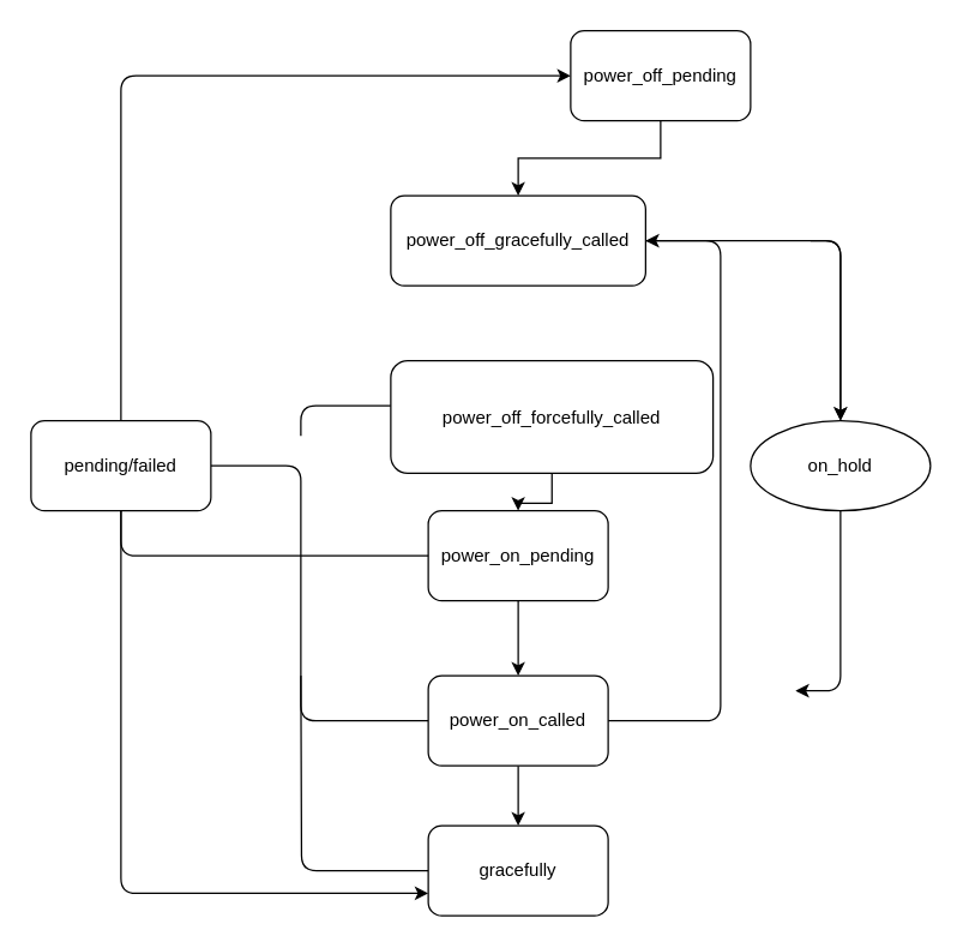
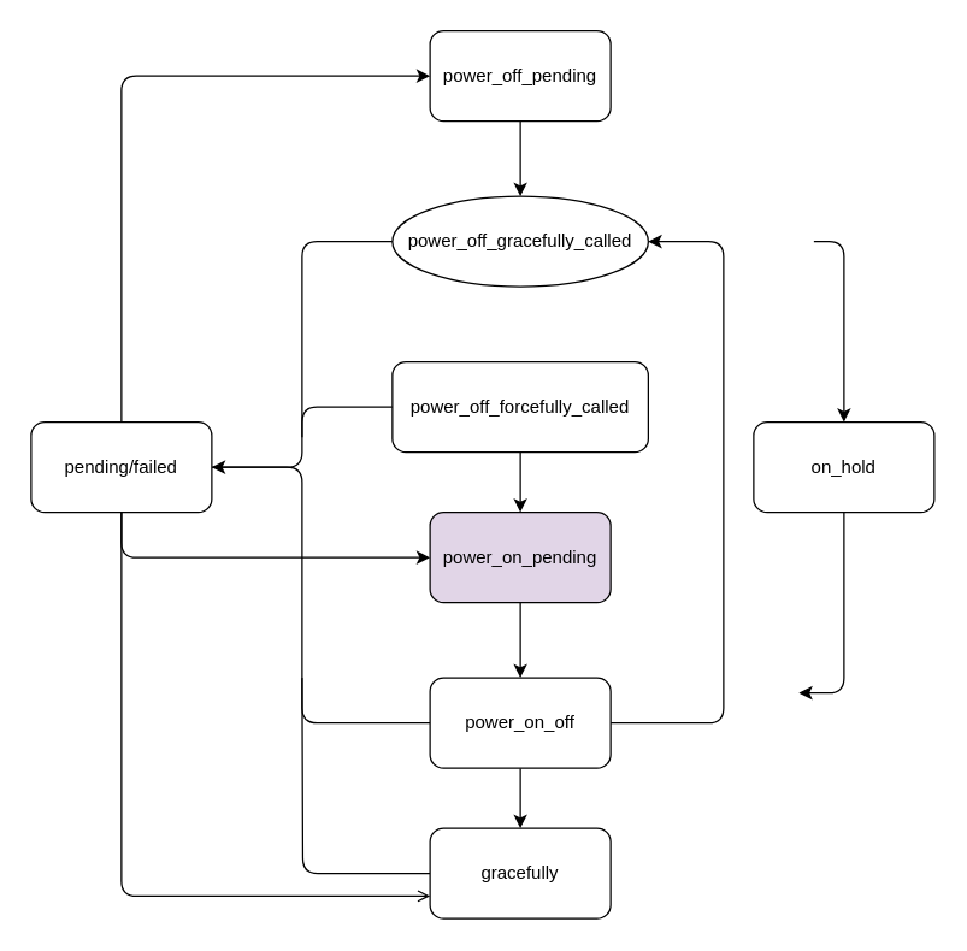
- <mxCell id="9" value="power_off_pending" style="rounded=1;whiteSpace=wrap;html=1;" parent="1" vertex="1"><mxGeometry x="380" y="20" width="120" height="60" as="geometry" /></mxCell>
+ <mxCell id="9" value="power_off_pending" style="rounded=1;whiteSpace=wrap;html=1;" parent="1" vertex="1"><mxGeometry x="285" y="20" width="120" height="60" as="geometry" /></mxCell>
- <mxCell id="11" value="power_off_gracefully_called" style="rounded=1;whiteSpace=wrap;html=1;" parent="1" vertex="1"><mxGeometry x="260" y="130" width="170" height="60" as="geometry" /></mxCell>
+ <mxCell id="11" value="power_off_gracefully_called" style="ellipse;whiteSpace=wrap;html=1;" parent="1" vertex="1"><mxGeometry x="260" y="130" width="170" height="60" as="geometry" /></mxCell>
- <mxCell id="10" style="edgeStyle=orthogonalEdgeStyle;orthogonalLoop=1;jettySize=auto;html=1;strokeColor=default;rounded=1;" parent="1" source="11" target="23" edge="1"><mxGeometry relative="1" as="geometry" /></mxCell>
+ <mxCell id="10" style="edgeStyle=orthogonalEdgeStyle;orthogonalLoop=1;jettySize=auto;html=1;entryX=1;entryY=0.5;entryDx=0;entryDy=0;strokeColor=default;rounded=1;" parent="1" source="11" target="20" edge="1"><mxGeometry relative="1" as="geometry" /></mxCell>
- <mxCell id="14" value="power_off_forcefully_called" style="rounded=1;whiteSpace=wrap;html=1;" parent="1" vertex="1"><mxGeometry x="260" y="240" width="215" height="75" as="geometry" /></mxCell>
+ <mxCell id="14" value="power_off_forcefully_called" style="rounded=1;whiteSpace=wrap;html=1;" parent="1" vertex="1"><mxGeometry x="260" y="240" width="170" height="60" as="geometry" /></mxCell>
- <mxCell id="23" value="on_hold" style="ellipse;whiteSpace=wrap;html=1;" parent="1" vertex="1"><mxGeometry x="500" y="280" width="120" height="60" as="geometry" /></mxCell>
+ <mxCell id="23" value="on_hold" style="rounded=1;whiteSpace=wrap;html=1;" parent="1" vertex="1"><mxGeometry x="500" y="280" width="120" height="60" as="geometry" /></mxCell>
- <mxCell id="18" style="edgeStyle=orthogonalEdgeStyle;rounded=1;orthogonalLoop=1;jettySize=auto;html=1;entryX=0;entryY=0.5;entryDx=0;entryDy=0;endArrow=none;endFill=1;" parent="1" source="20" target="4" edge="1"><mxGeometry relative="1" as="geometry"><Array as="points"><mxPoint x="80" y="370" /></Array></mxGeometry></mxCell>
+ <mxCell id="18" style="edgeStyle=orthogonalEdgeStyle;rounded=1;orthogonalLoop=1;jettySize=auto;html=1;entryX=0;entryY=0.5;entryDx=0;entryDy=0;endArrow=classic;endFill=1;" parent="1" source="20" target="4" edge="1"><mxGeometry relative="1" as="geometry"><Array as="points"><mxPoint x="80" y="370" /></Array></mxGeometry></mxCell>
- <mxCell id="4" value="power_on_pending" style="rounded=1;whiteSpace=wrap;html=1;" parent="1" vertex="1"><mxGeometry x="285" y="340" width="120" height="60" as="geometry" /></mxCell>
+ <mxCell id="4" value="power_on_pending" style="rounded=1;whiteSpace=wrap;html=1;fillColor=#e1d5e7;" parent="1" vertex="1"><mxGeometry x="285" y="340" width="120" height="60" as="geometry" /></mxCell>
- <mxCell id="7" value="power_on_called" style="rounded=1;whiteSpace=wrap;html=1;" parent="1" vertex="1"><mxGeometry x="285" y="450" width="120" height="60" as="geometry" /></mxCell>
+ <mxCell id="7" value="power_on_off" style="rounded=1;whiteSpace=wrap;html=1;" parent="1" vertex="1"><mxGeometry x="285" y="450" width="120" height="60" as="geometry" /></mxCell>
- <mxCell id="19" style="edgeStyle=orthogonalEdgeStyle;rounded=1;orthogonalLoop=1;jettySize=auto;html=1;entryX=0;entryY=0.75;entryDx=0;entryDy=0;endArrow=classic;endFill=1;" parent="1" source="20" target="16" edge="1"><mxGeometry relative="1" as="geometry"><Array as="points"><mxPoint x="80" y="595" /></Array></mxGeometry></mxCell>
+ <mxCell id="19" style="edgeStyle=orthogonalEdgeStyle;rounded=1;orthogonalLoop=1;jettySize=auto;html=1;entryX=0;entryY=0.75;entryDx=0;entryDy=0;endArrow=open;endFill=1;" parent="1" source="20" target="16" edge="1"><mxGeometry relative="1" as="geometry"><Array as="points"><mxPoint x="80" y="595" /></Array></mxGeometry></mxCell>
